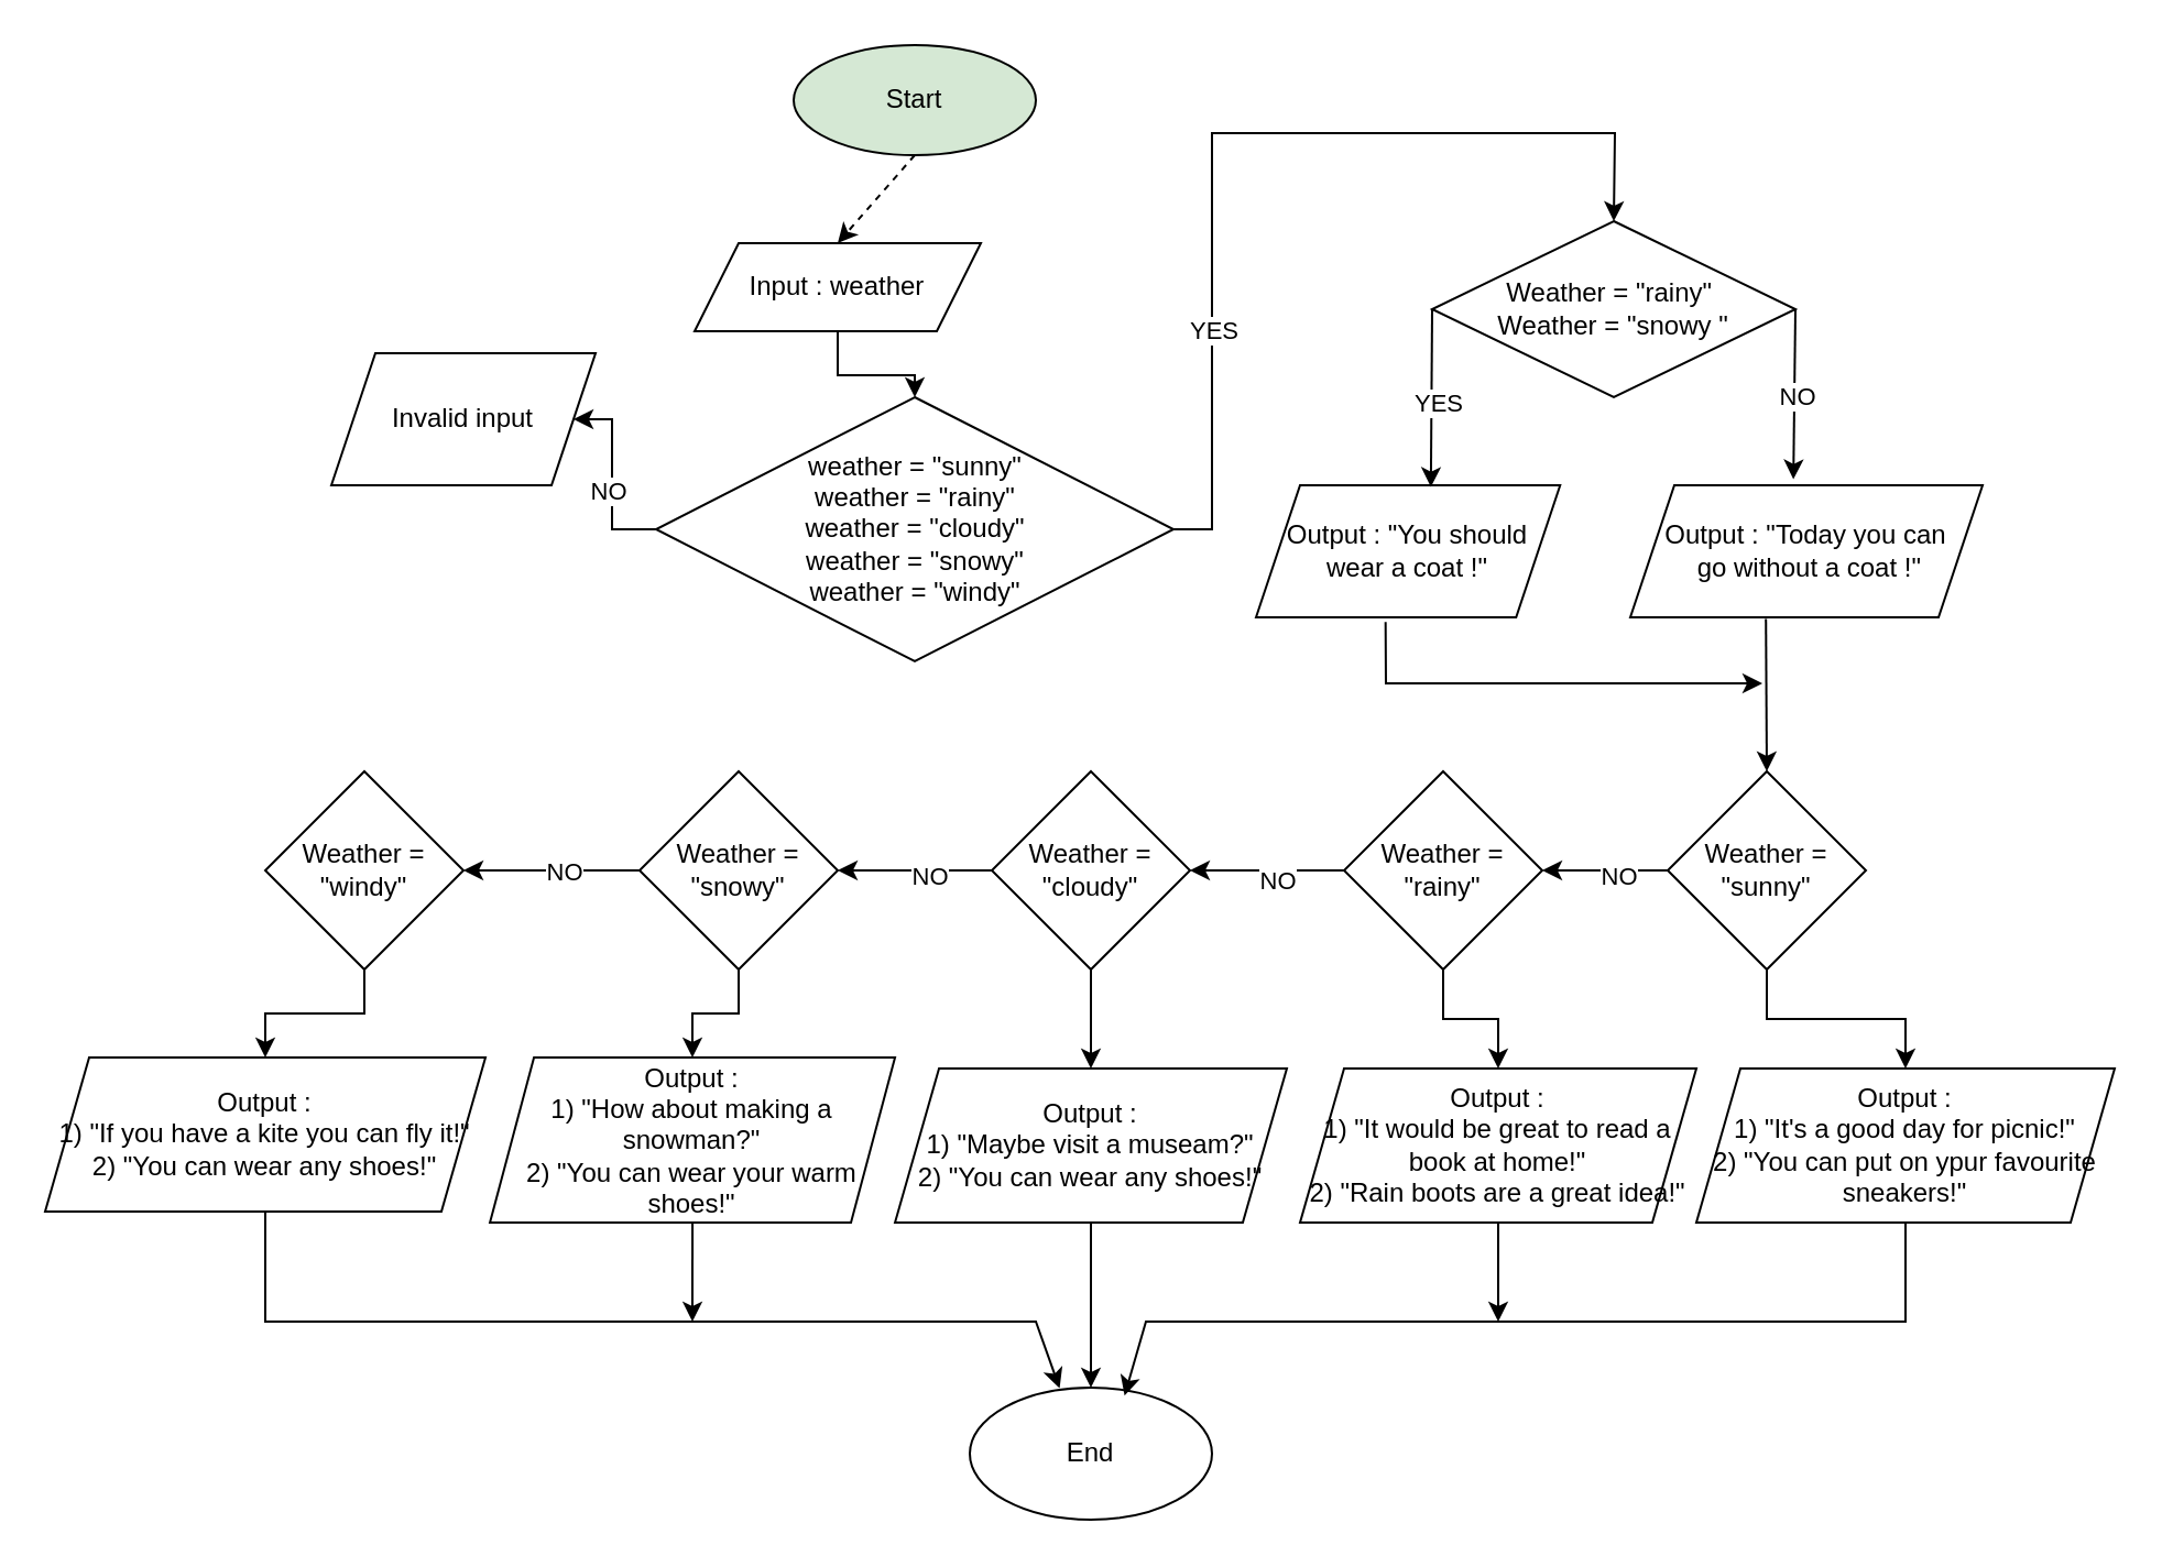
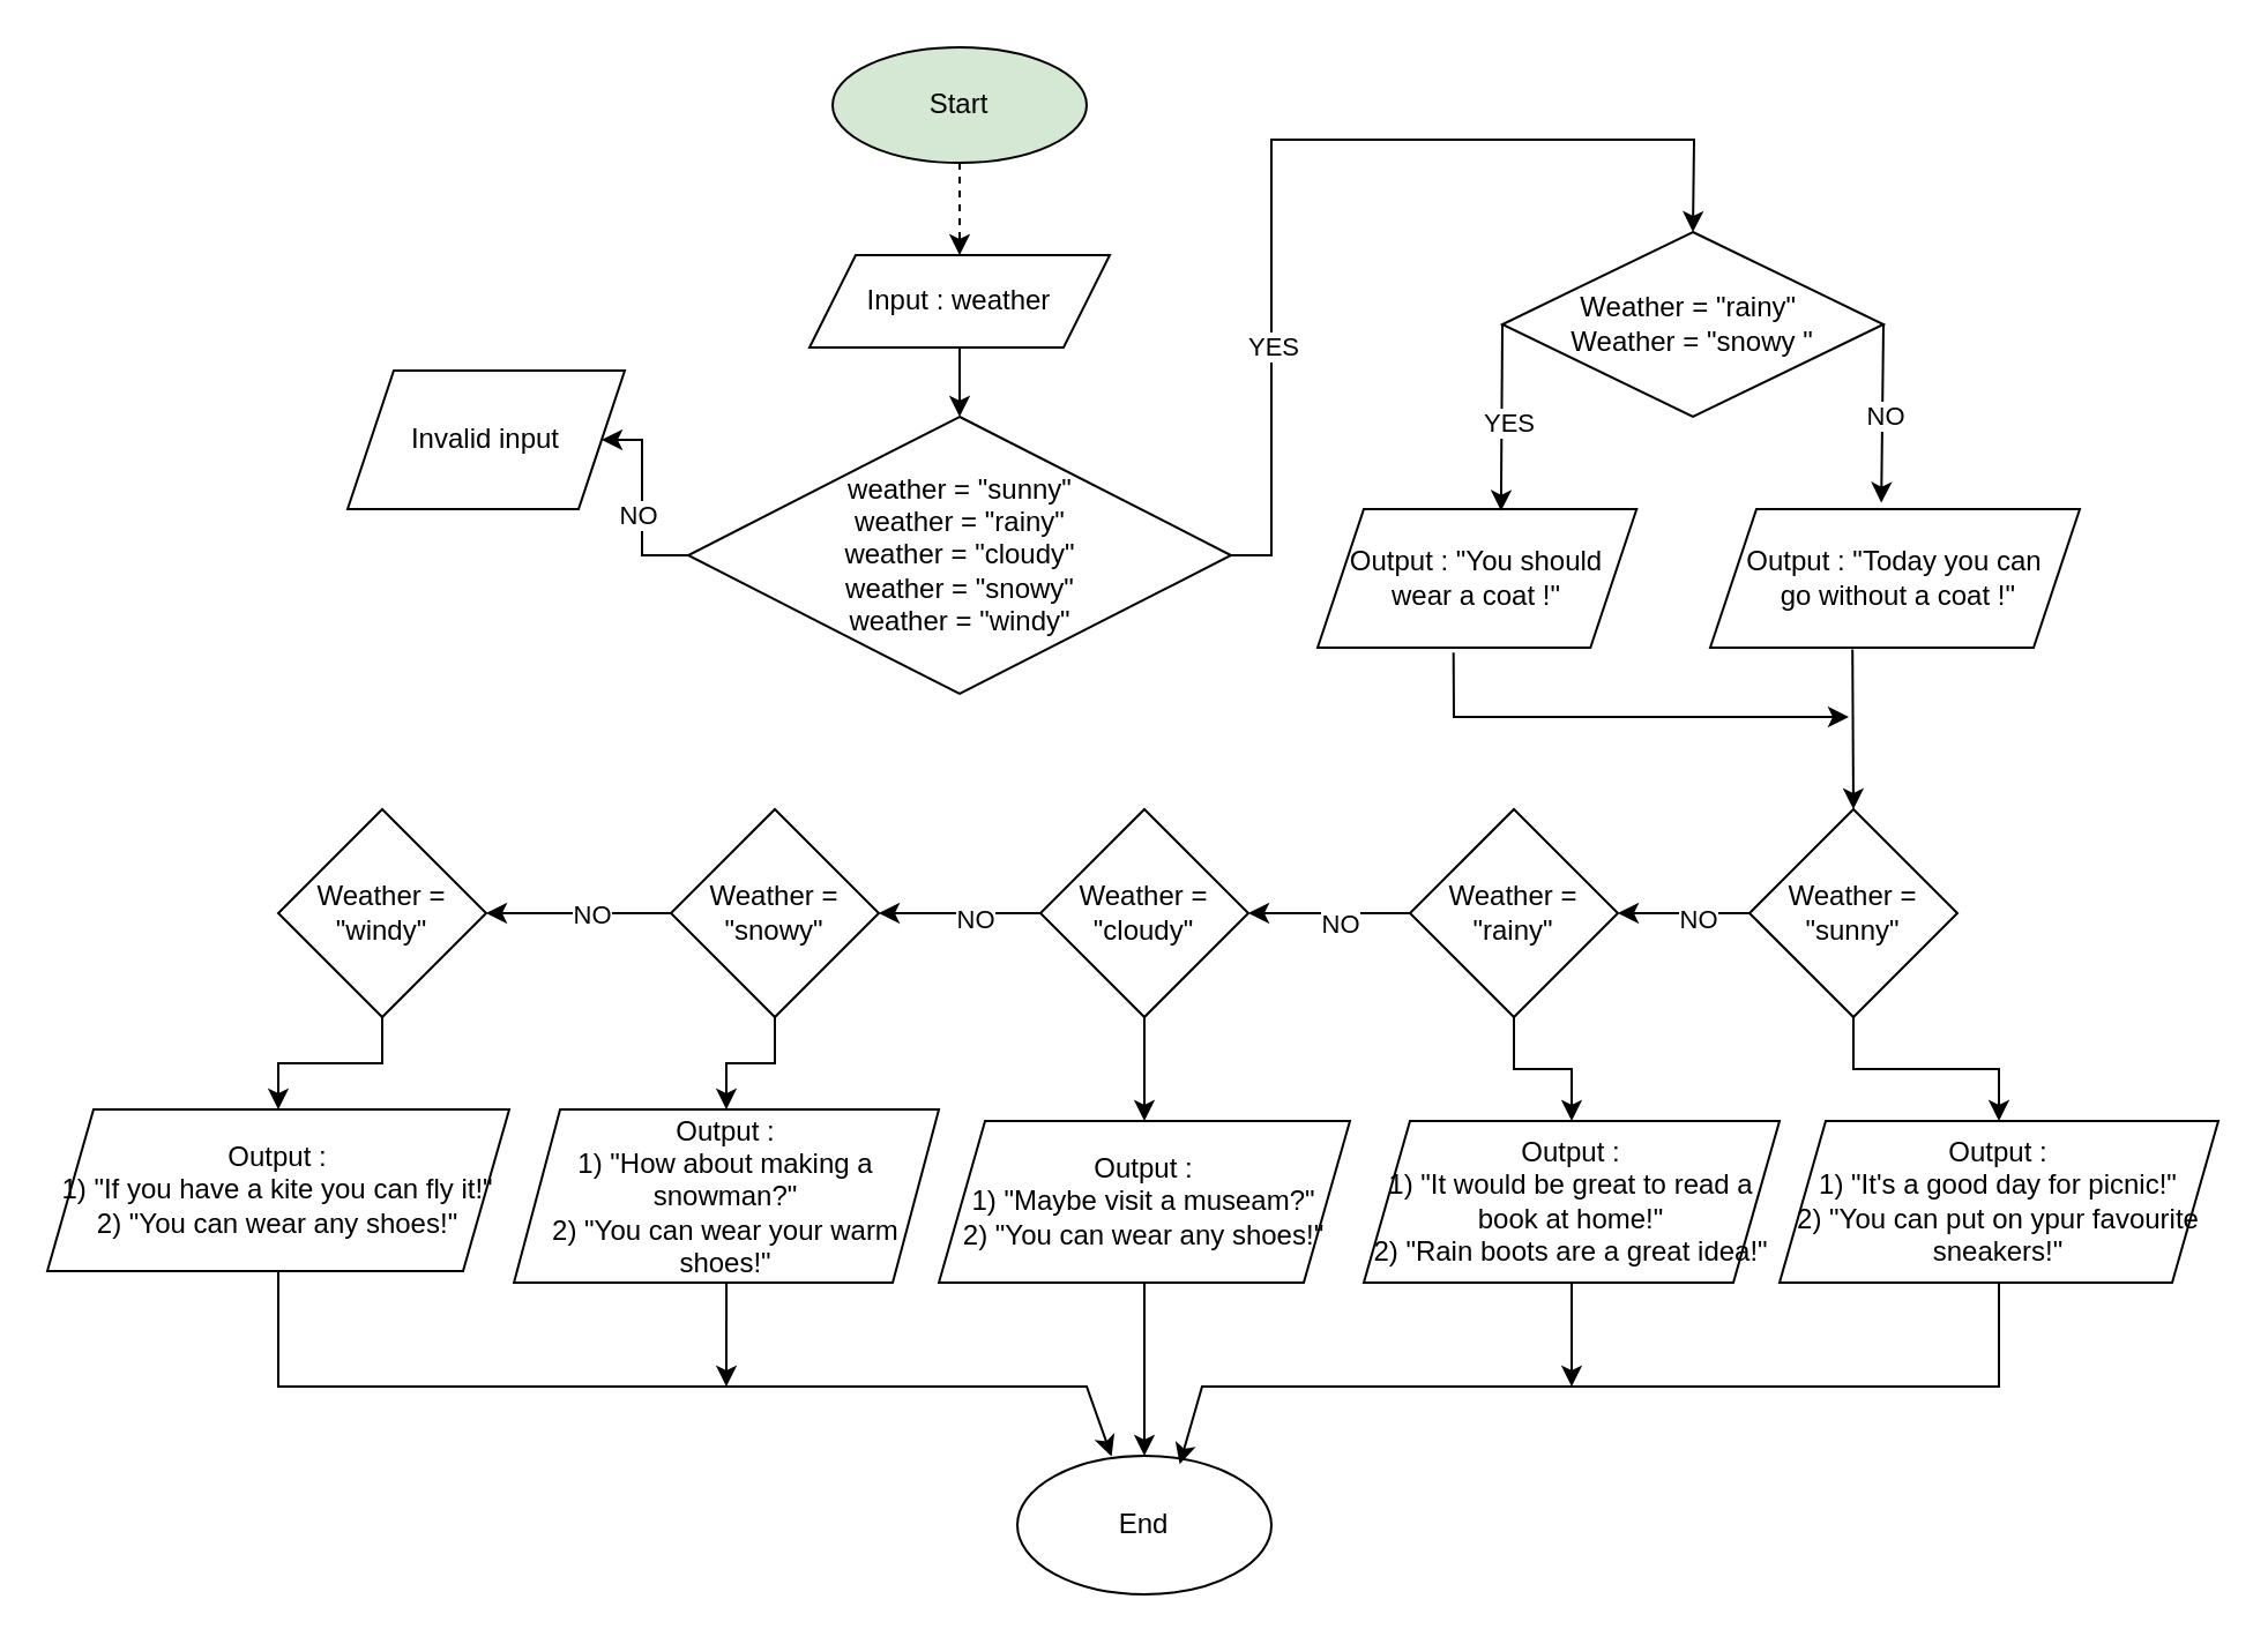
- <mxCell id="5" value="Input : weather" style="shape=parallelogram;perimeter=parallelogramPerimeter;whiteSpace=wrap;html=1;fixedSize=1;" vertex="1" parent="1"><mxGeometry x="315" y="110" width="130" height="40" as="geometry" /></mxCell>
+ <mxCell id="5" value="Input : weather" style="shape=parallelogram;perimeter=parallelogramPerimeter;whiteSpace=wrap;html=1;fixedSize=1;" vertex="1" parent="1"><mxGeometry x="350" y="110" width="130" height="40" as="geometry" /></mxCell>
